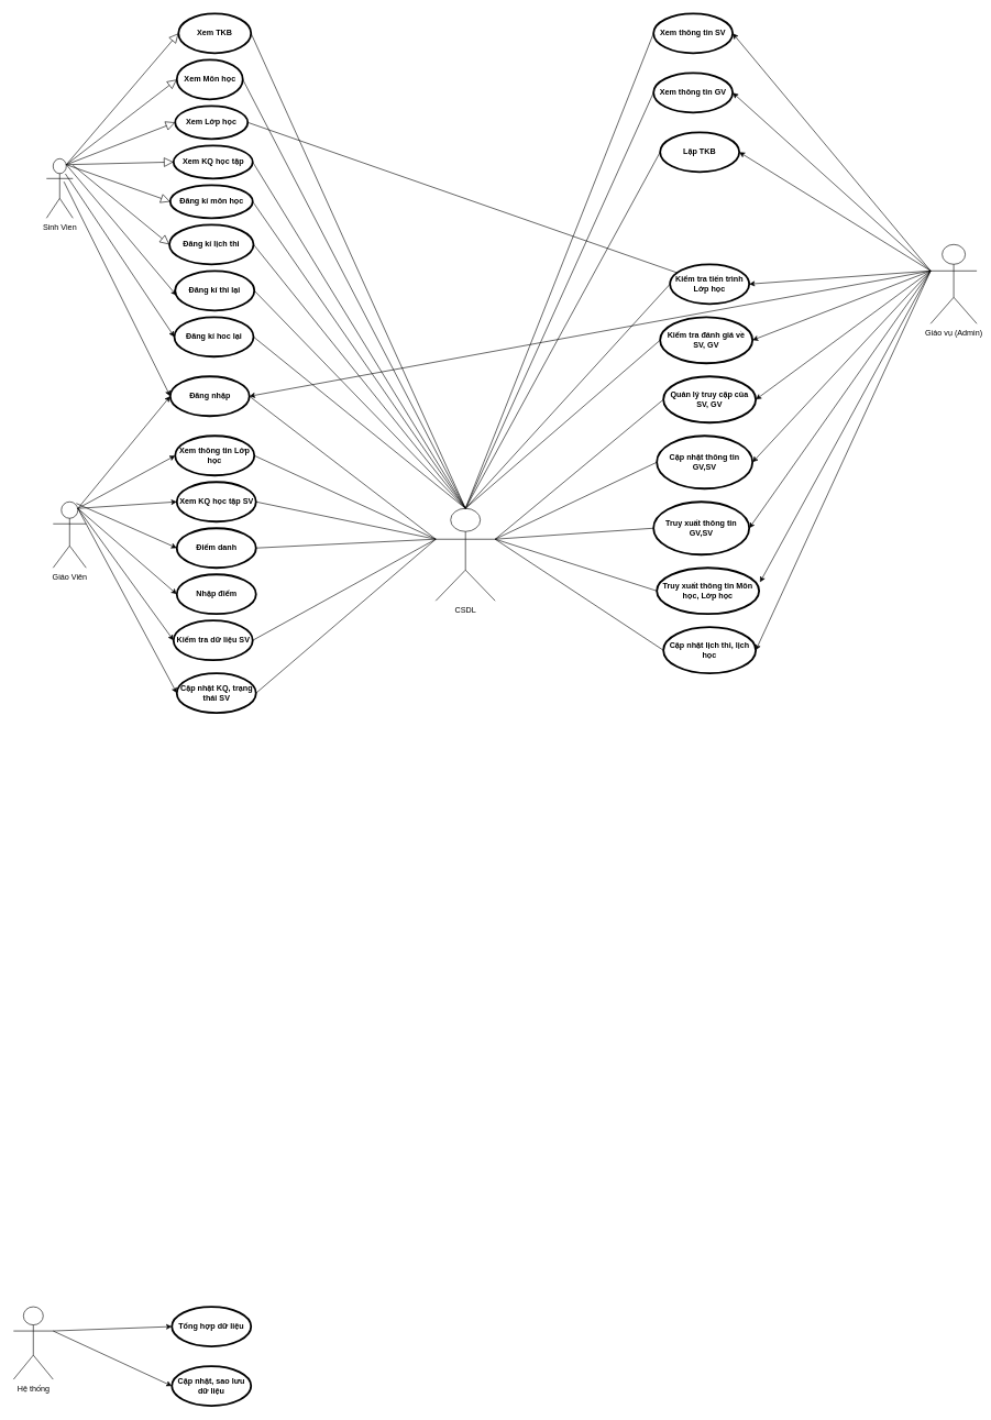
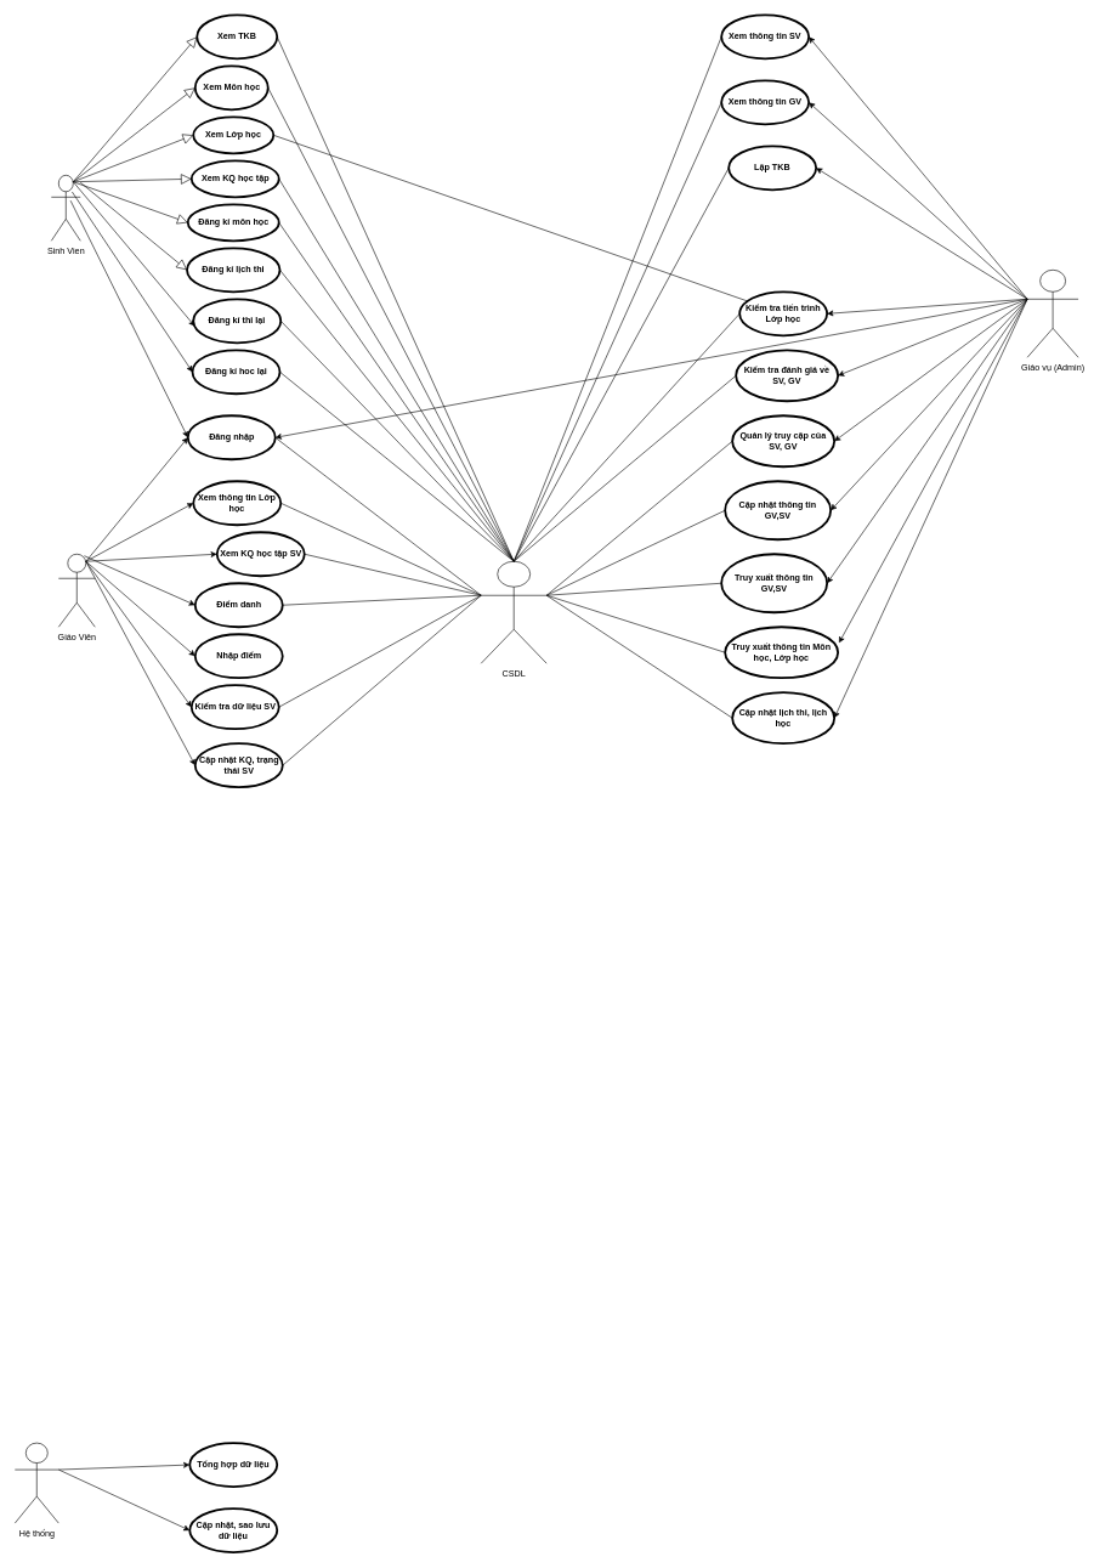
- <mxCell id="40" value="Kiểm tra đánh giá về SV, GV" style="shape=ellipse;html=1;strokeWidth=3;fontStyle=1;whiteSpace=wrap;align=center;perimeter=ellipsePerimeter;" vertex="1" parent="1"><mxGeometry x="1000" y="480" width="140" height="70" as="geometry" /></mxCell>
+ <mxCell id="40" value="Kiểm tra đánh giá về SV, GV" style="shape=ellipse;html=1;strokeWidth=3;fontStyle=1;whiteSpace=wrap;align=center;perimeter=ellipsePerimeter;" vertex="1" parent="1"><mxGeometry x="1010" y="480" width="140" height="70" as="geometry" /></mxCell>
- <mxCell id="14" value="Xem KQ học tập SV" style="shape=ellipse;html=1;strokeWidth=3;fontStyle=1;whiteSpace=wrap;align=center;perimeter=ellipsePerimeter;" vertex="1" parent="1"><mxGeometry x="267.5" y="730" width="120" height="60" as="geometry" /></mxCell>
+ <mxCell id="14" value="Xem KQ học tập SV" style="shape=ellipse;html=1;strokeWidth=3;fontStyle=1;whiteSpace=wrap;align=center;perimeter=ellipsePerimeter;" vertex="1" parent="1"><mxGeometry x="297.5" y="730" width="120" height="60" as="geometry" /></mxCell>
